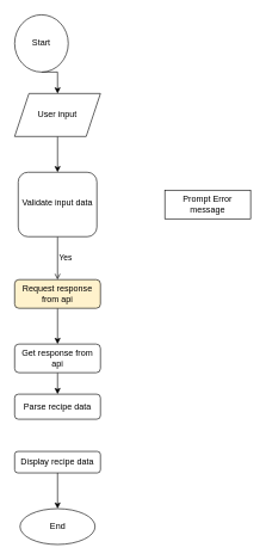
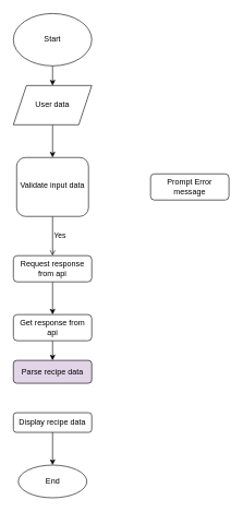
- <mxCell id="7" value="Start" style="ellipse;whiteSpace=wrap;html=1;" vertex="1" parent="1"><mxGeometry x="20" y="20" width="75" height="80" as="geometry" /></mxCell>
+ <mxCell id="7" value="Start" style="ellipse;whiteSpace=wrap;html=1;" vertex="1" parent="1"><mxGeometry x="20" y="20" width="120" height="80" as="geometry" /></mxCell>
- <mxCell id="9" value="User input" style="shape=parallelogram;perimeter=parallelogramPerimeter;whiteSpace=wrap;html=1;fixedSize=1;" vertex="1" parent="1"><mxGeometry x="20" y="130" width="120" height="60" as="geometry" /></mxCell>
+ <mxCell id="9" value="User data" style="shape=parallelogram;perimeter=parallelogramPerimeter;whiteSpace=wrap;html=1;fixedSize=1;" vertex="1" parent="1"><mxGeometry x="20" y="130" width="120" height="60" as="geometry" /></mxCell>
- <mxCell id="5" value="Prompt Error message" style="whiteSpace=wrap;html=1;fontSize=12;glass=0;strokeWidth=1;shadow=0;rounded=0;" parent="1" vertex="1"><mxGeometry x="230" y="265" width="120" height="40" as="geometry" /></mxCell>
+ <mxCell id="5" value="Prompt Error message" style="rounded=1;whiteSpace=wrap;html=1;fontSize=12;glass=0;strokeWidth=1;shadow=0;" parent="1" vertex="1"><mxGeometry x="230" y="265" width="120" height="40" as="geometry" /></mxCell>
- <mxCell id="11" value="Request response from api" style="rounded=1;whiteSpace=wrap;html=1;fillColor=#fff2cc;" vertex="1" parent="1"><mxGeometry x="20" y="390" width="120" height="40" as="geometry" /></mxCell>
+ <mxCell id="11" value="Request response from api" style="rounded=1;whiteSpace=wrap;html=1;" vertex="1" parent="1"><mxGeometry x="20" y="390" width="120" height="40" as="geometry" /></mxCell>
- <mxCell id="14" value="Parse recipe data" style="rounded=1;whiteSpace=wrap;html=1;" vertex="1" parent="1"><mxGeometry x="20" y="550" width="120" height="35" as="geometry" /></mxCell>
+ <mxCell id="14" value="Parse recipe data" style="rounded=1;whiteSpace=wrap;html=1;fillColor=#e1d5e7;" vertex="1" parent="1"><mxGeometry x="20" y="550" width="120" height="35" as="geometry" /></mxCell>
